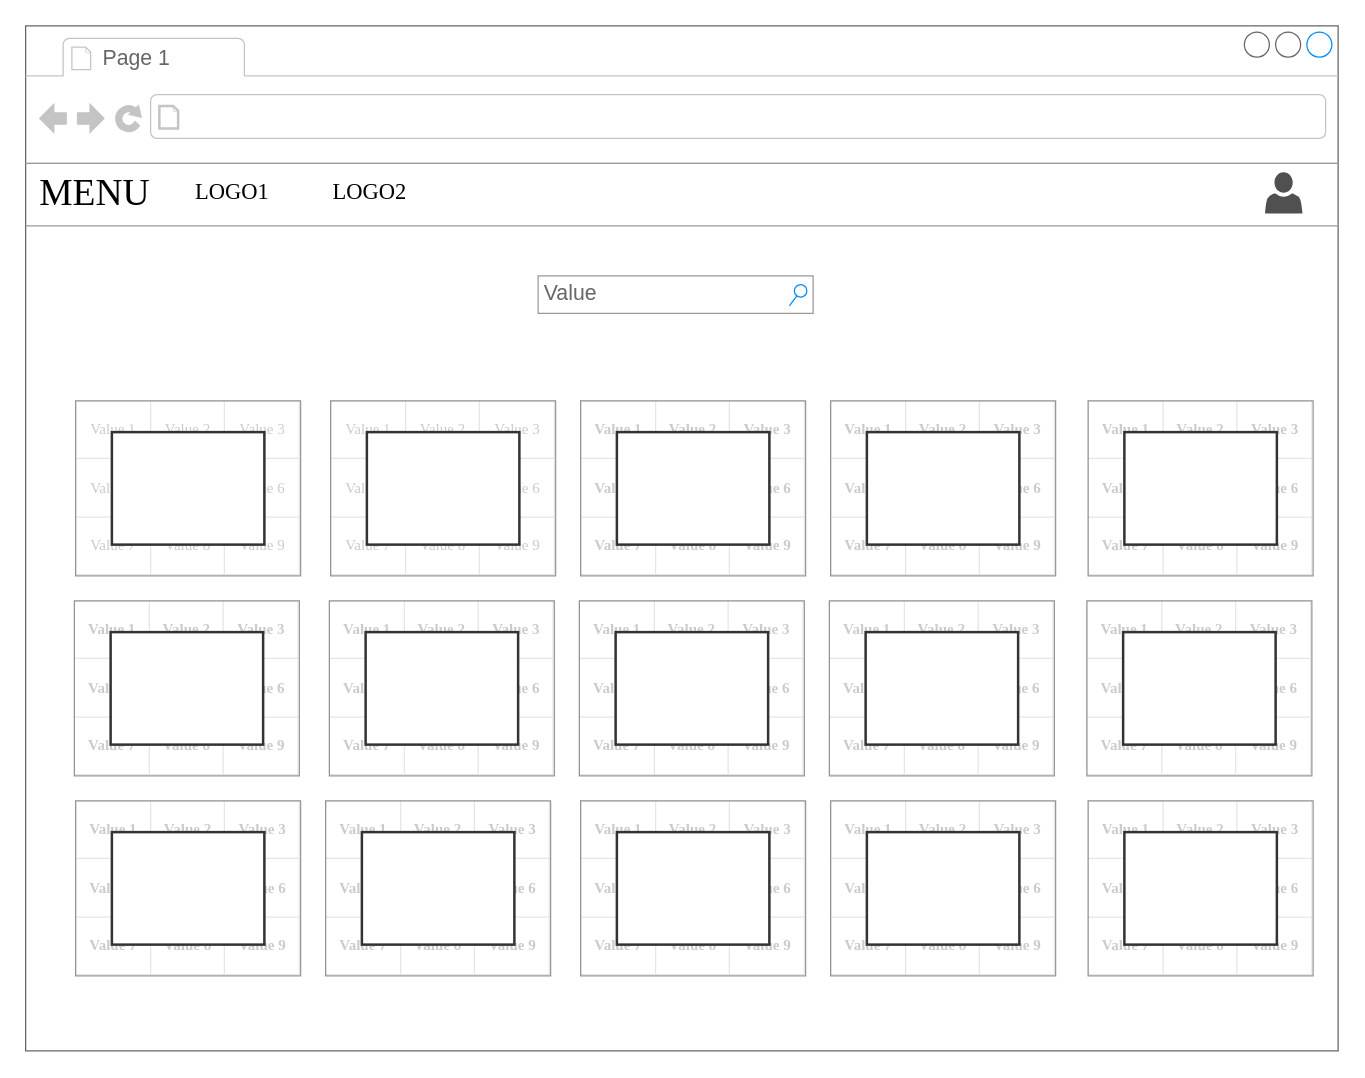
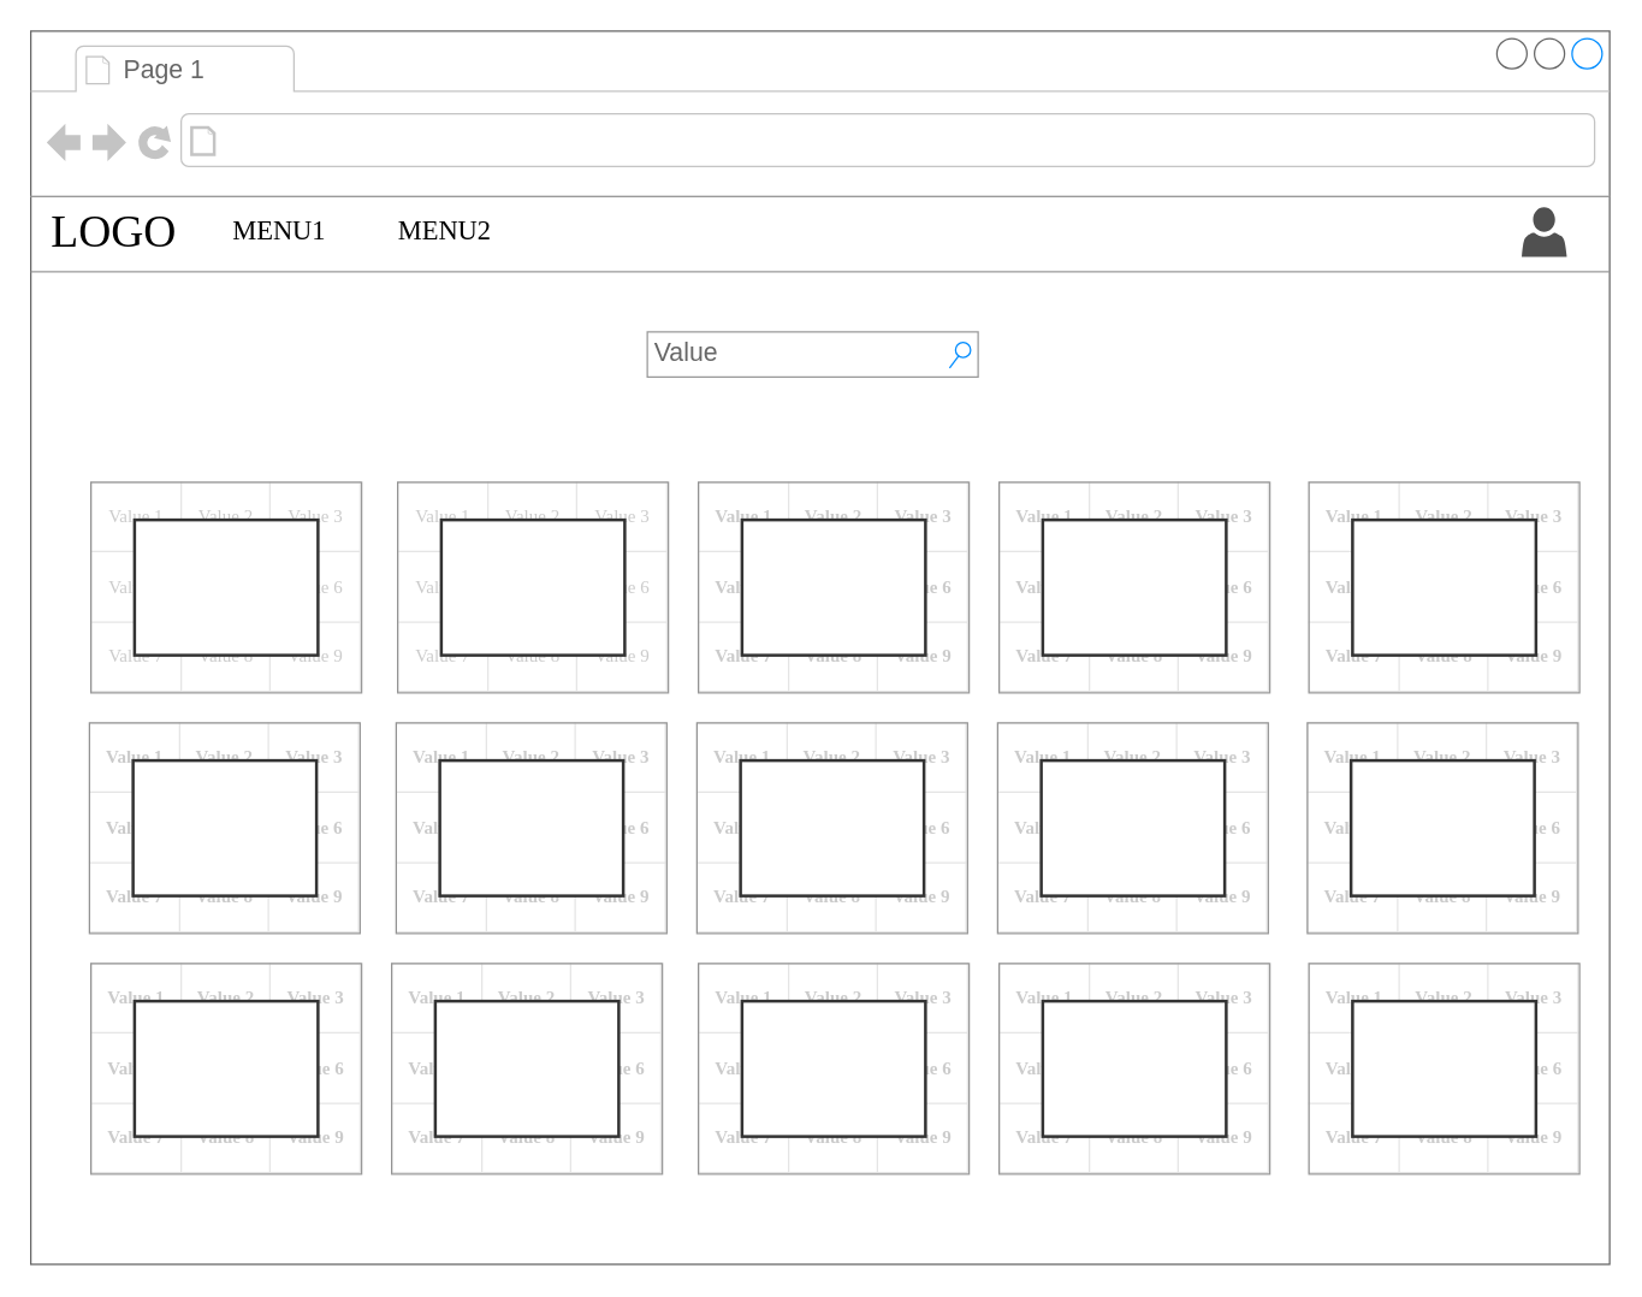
- <mxCell id="7" value="MENU" style="text;html=1;points=[];align=center;verticalAlign=middle;spacingTop=-4;fontSize=30;fontFamily=Verdana;fontColor=#000000;" parent="2" vertex="1"><mxGeometry y="110" width="110" height="50" as="geometry" /></mxCell>
+ <mxCell id="7" value="LOGO" style="text;html=1;points=[];align=center;verticalAlign=middle;spacingTop=-4;fontSize=30;fontFamily=Verdana;fontColor=#000000;" parent="2" vertex="1"><mxGeometry y="110" width="110" height="50" as="geometry" /></mxCell>
- <mxCell id="9" value="LOGO1" style="text;html=1;points=[];align=center;verticalAlign=middle;spacingTop=-4;fontSize=18;fontFamily=Verdana;fontColor=#000000;" parent="2" vertex="1"><mxGeometry x="110" y="110" width="110" height="50" as="geometry" /></mxCell>
+ <mxCell id="9" value="MENU1" style="text;html=1;points=[];align=center;verticalAlign=middle;spacingTop=-4;fontSize=18;fontFamily=Verdana;fontColor=#000000;" parent="2" vertex="1"><mxGeometry x="110" y="110" width="110" height="50" as="geometry" /></mxCell>
- <mxCell id="8" value="LOGO2" style="text;html=1;points=[];align=center;verticalAlign=middle;spacingTop=-4;fontSize=18;fontFamily=Verdana;fontColor=#000000;" parent="2" vertex="1"><mxGeometry x="220" y="110" width="110" height="50" as="geometry" /></mxCell>
+ <mxCell id="8" value="MENU2" style="text;html=1;points=[];align=center;verticalAlign=middle;spacingTop=-4;fontSize=18;fontFamily=Verdana;fontColor=#000000;" parent="2" vertex="1"><mxGeometry x="220" y="110" width="110" height="50" as="geometry" /></mxCell>
